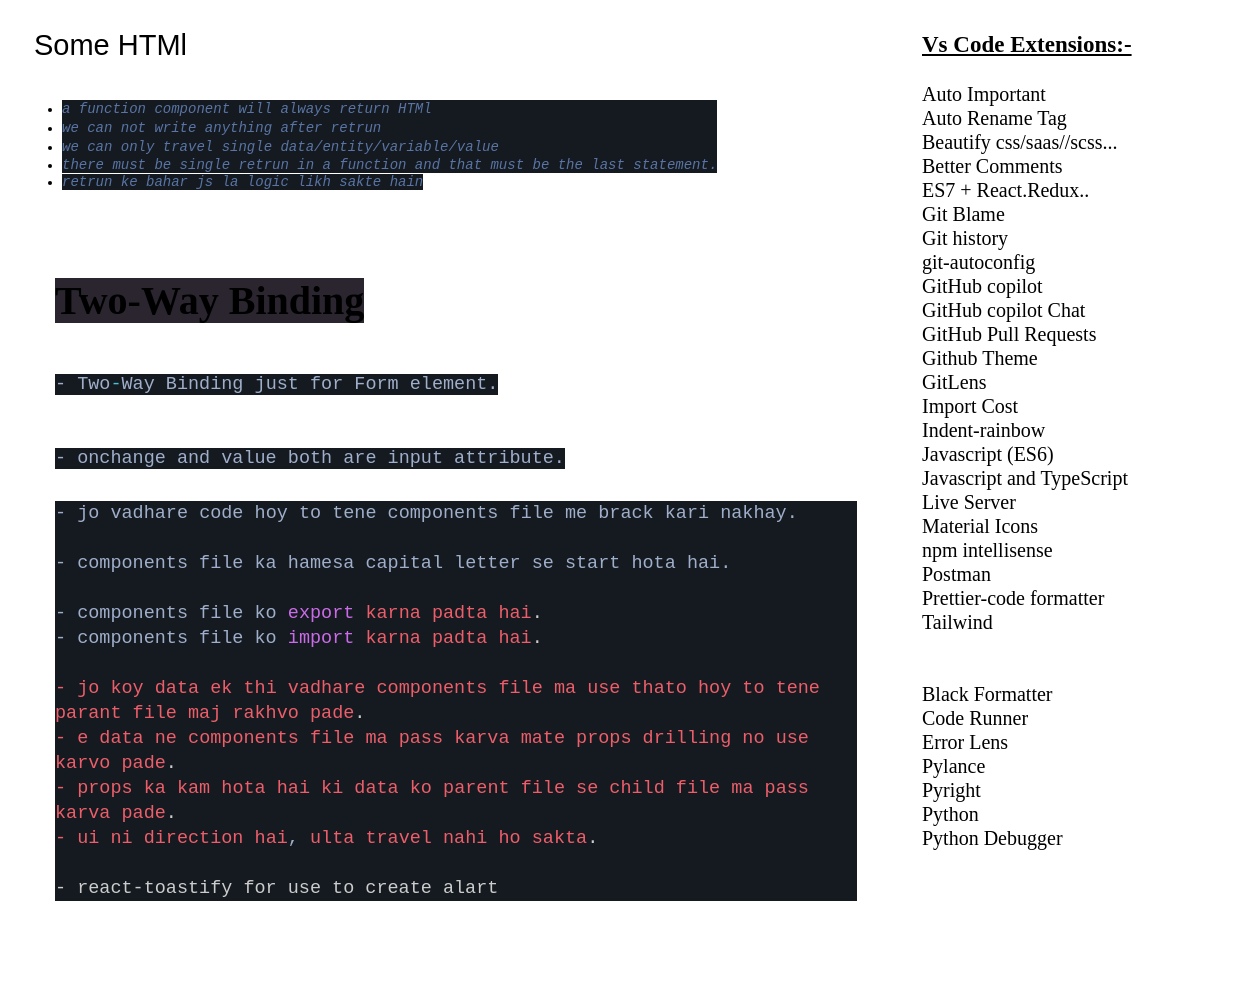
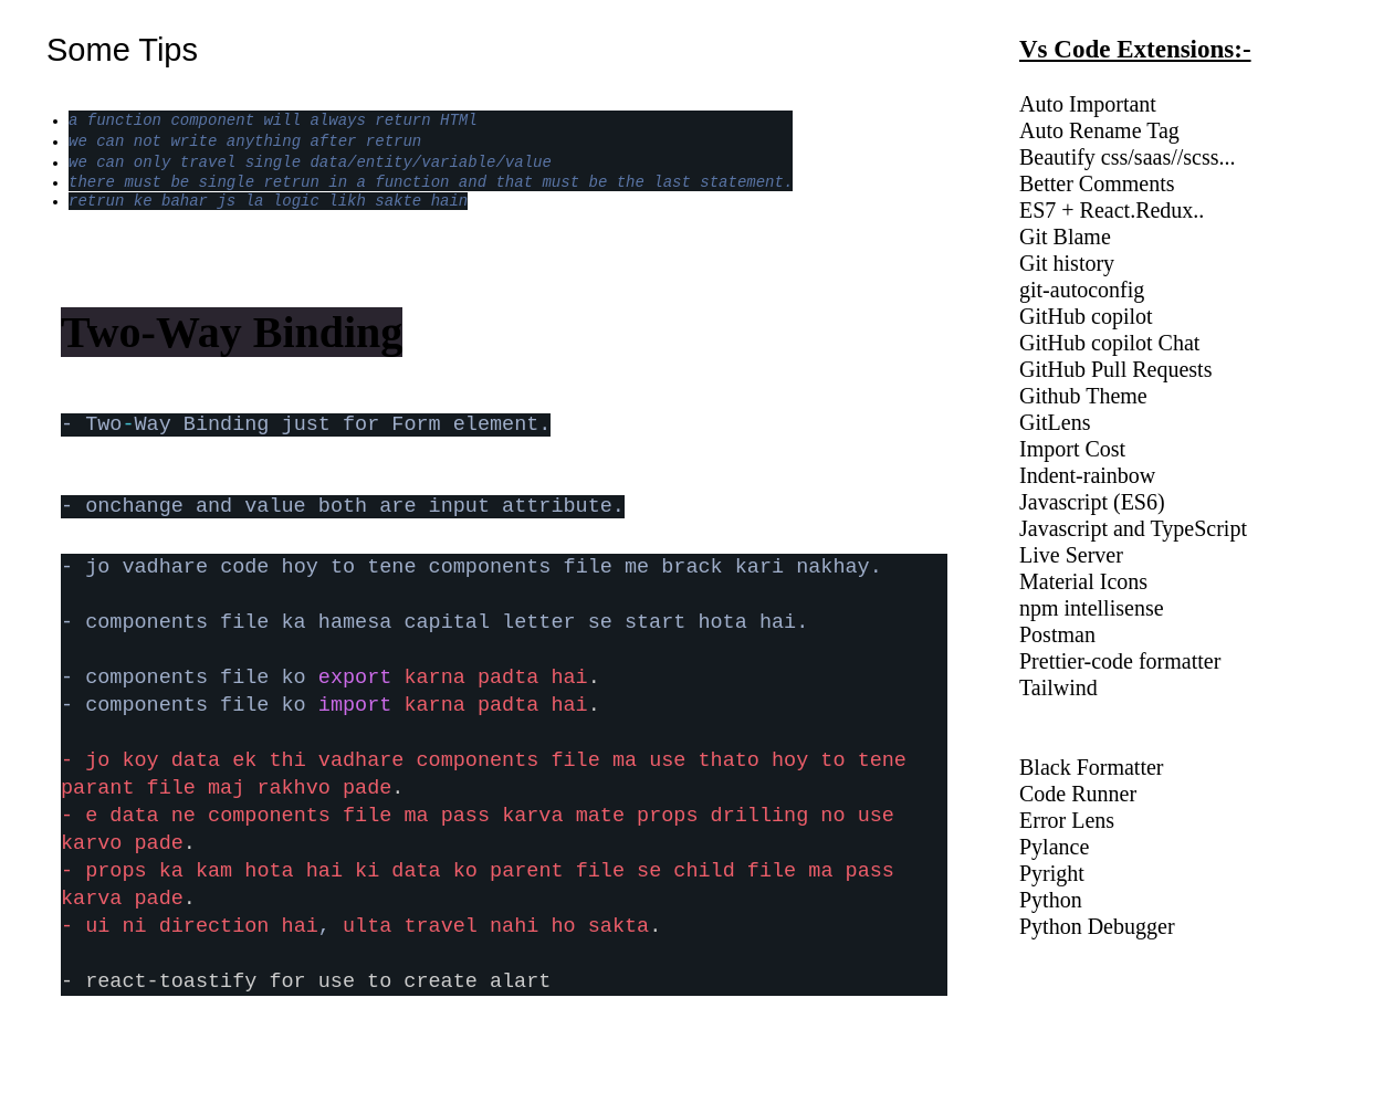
- <mxCell id="3" value="&lt;font style=&quot;font-size: 29px;&quot;&gt;Some HTMl&lt;/font&gt;" style="text;html=1;align=center;verticalAlign=middle;resizable=0;points=[];autosize=1;strokeColor=none;fillColor=none;sketch=1;curveFitting=1;jiggle=2;rounded=1;" parent="1" vertex="1"><mxGeometry x="30" y="20" width="160" height="50" as="geometry" /></mxCell>
+ <mxCell id="3" value="&lt;font style=&quot;font-size: 29px;&quot;&gt;Some Tips&lt;/font&gt;" style="text;html=1;align=center;verticalAlign=middle;resizable=0;points=[];autosize=1;strokeColor=none;fillColor=none;sketch=1;curveFitting=1;jiggle=2;rounded=1;" parent="1" vertex="1"><mxGeometry x="30" y="20" width="160" height="50" as="geometry" /></mxCell>
